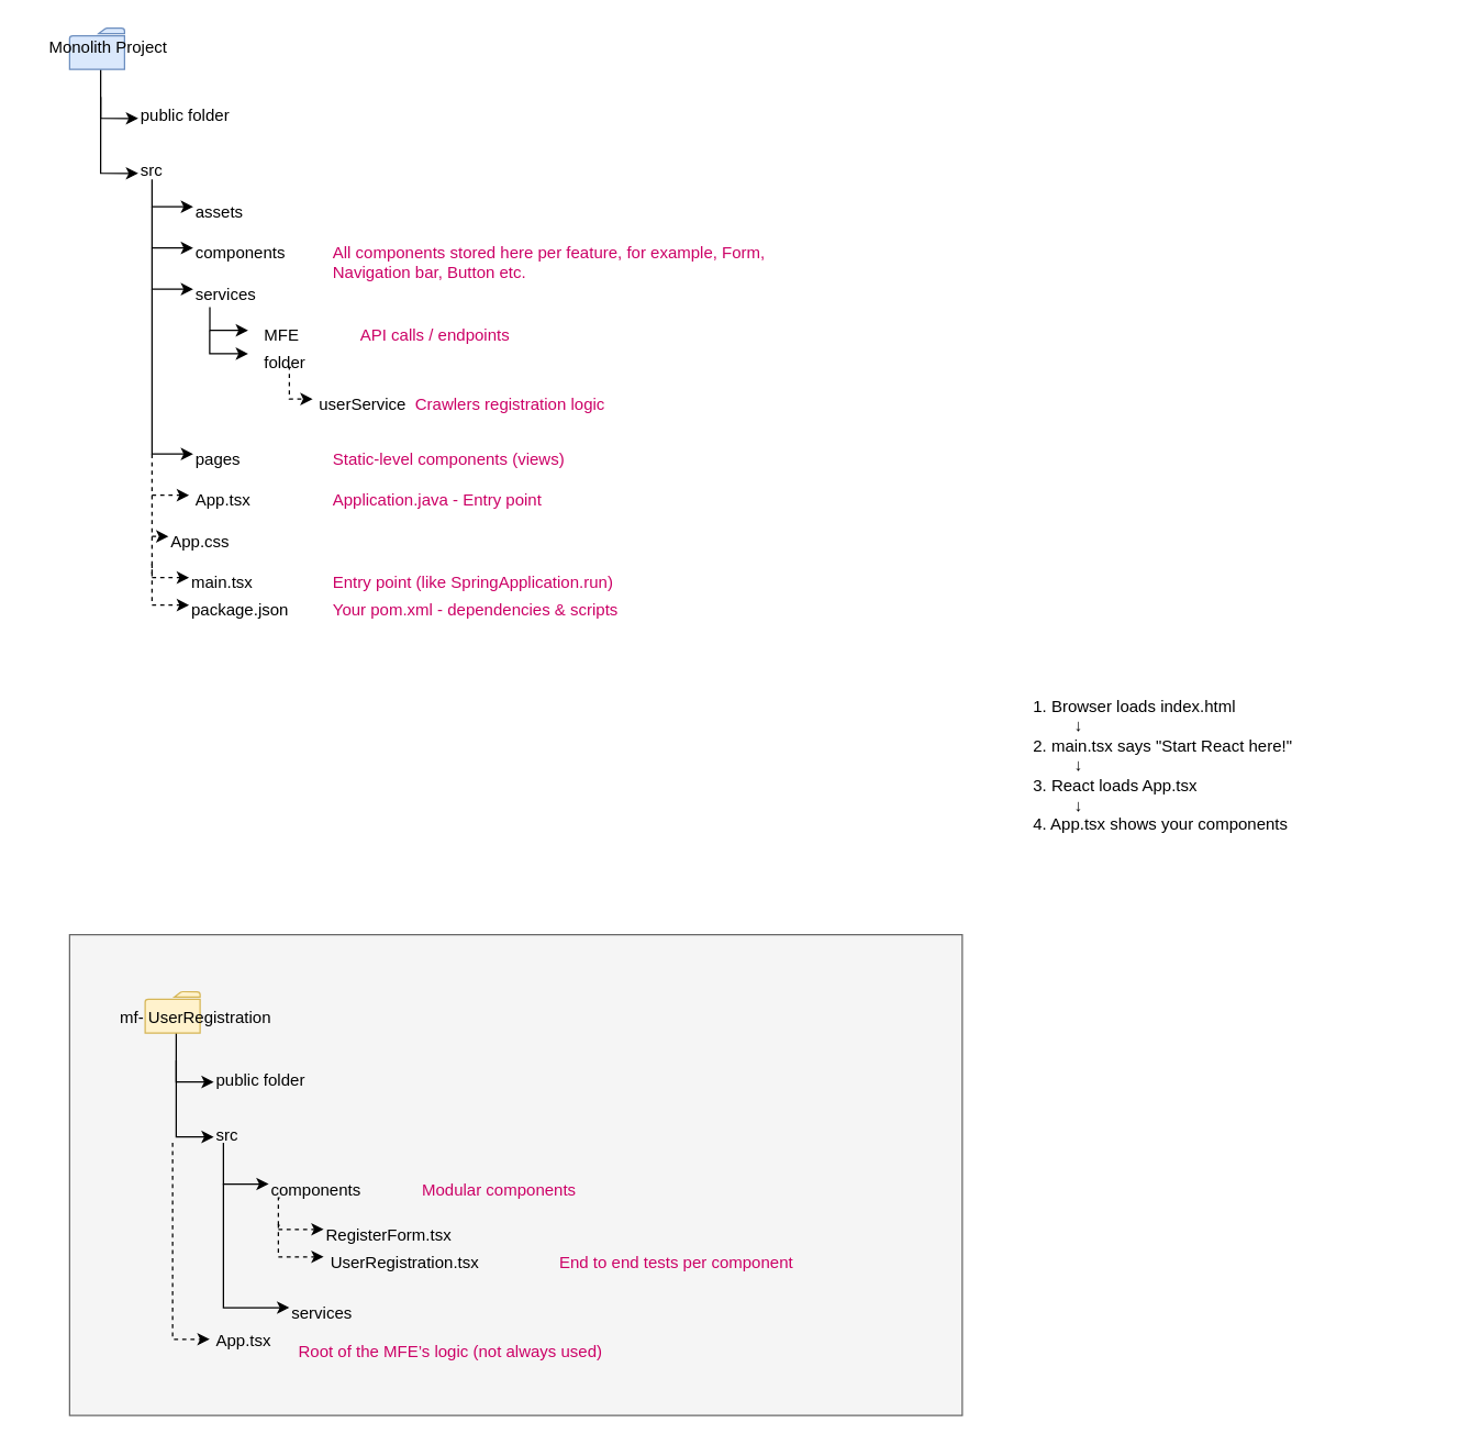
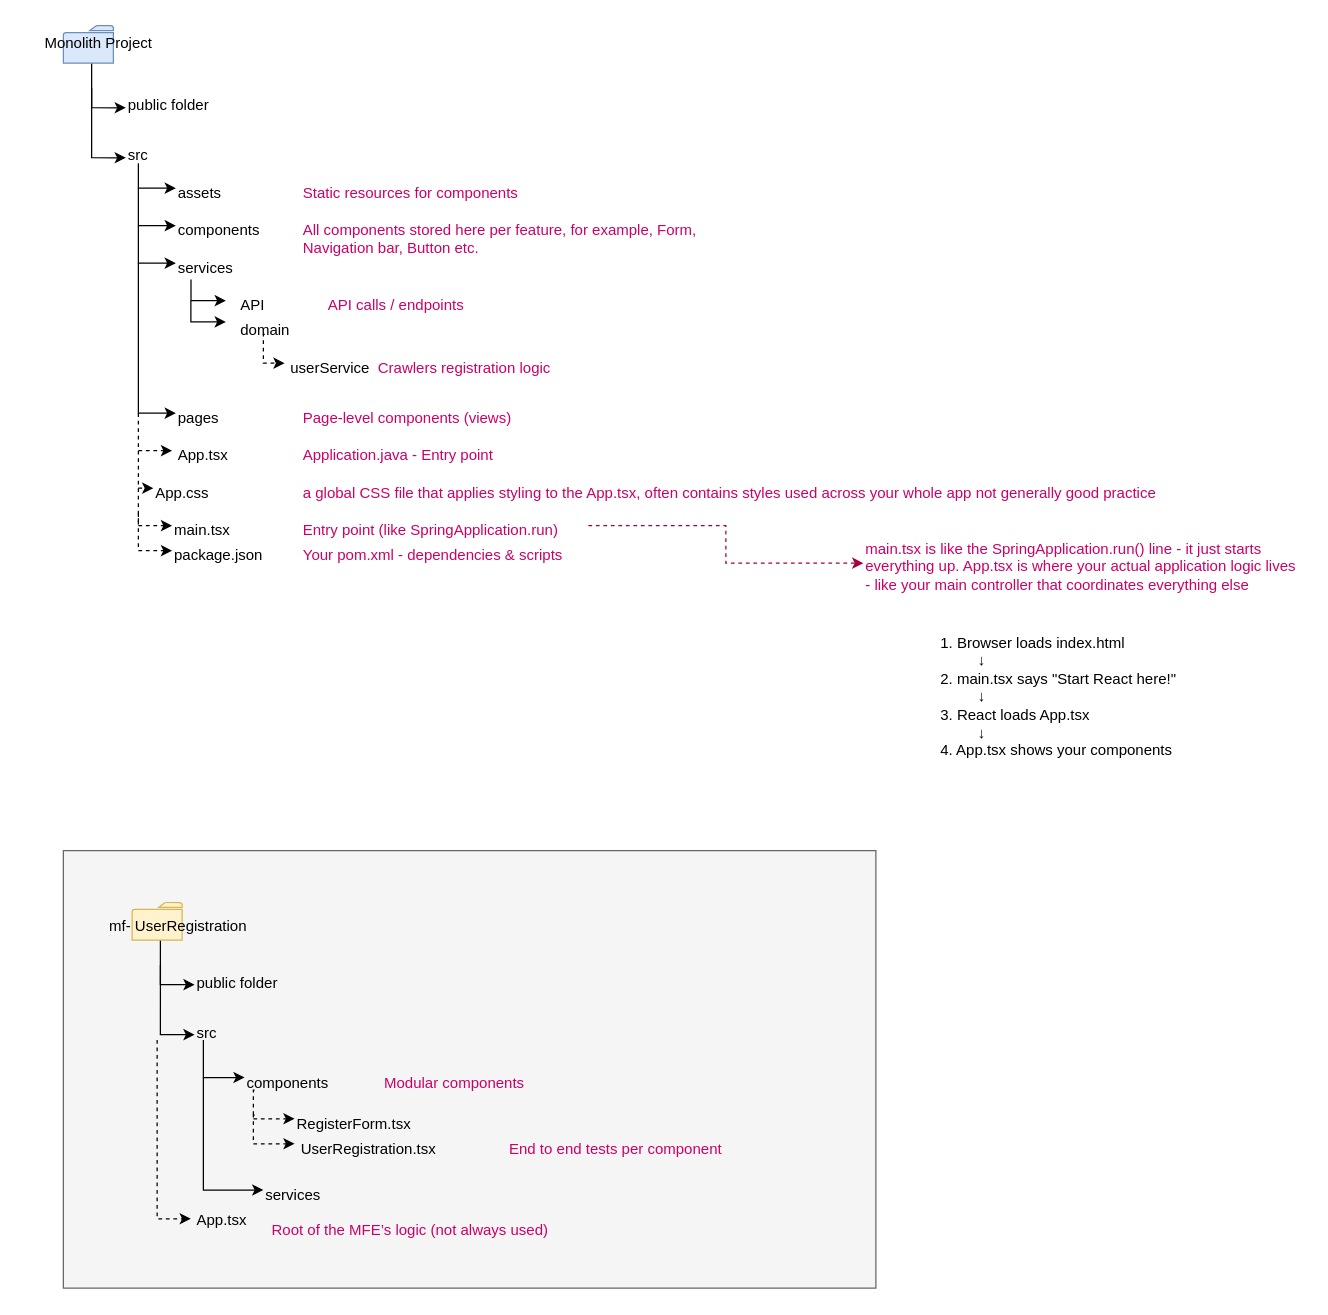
+ <mxCell id="25" value="Static resources for components" style="text;whiteSpace=wrap;fillColor=none;fontColor=#CC0066;" vertex="1" parent="1"><mxGeometry x="240" y="140" width="190" height="20" as="geometry" /></mxCell>
- <mxCell id="33" value="MFE" style="text;whiteSpace=wrap;" vertex="1" parent="1"><mxGeometry x="190" y="230" width="70" height="20" as="geometry" /></mxCell>
+ <mxCell id="33" value="API" style="text;whiteSpace=wrap;" vertex="1" parent="1"><mxGeometry x="190" y="230" width="70" height="20" as="geometry" /></mxCell>
- <mxCell id="35" value="folder" style="text;whiteSpace=wrap;" vertex="1" parent="1"><mxGeometry x="190" y="250" width="70" height="20" as="geometry" /></mxCell>
+ <mxCell id="35" value="domain" style="text;whiteSpace=wrap;" vertex="1" parent="1"><mxGeometry x="190" y="250" width="70" height="20" as="geometry" /></mxCell>
- <mxCell id="31" value="Static-level components (views)" style="text;whiteSpace=wrap;fillColor=none;fontColor=#CC0066;" vertex="1" parent="1"><mxGeometry x="240" y="320" width="400" height="20" as="geometry" /></mxCell>
+ <mxCell id="31" value="Page-level components (views)" style="text;whiteSpace=wrap;fillColor=none;fontColor=#CC0066;" vertex="1" parent="1"><mxGeometry x="240" y="320" width="400" height="20" as="geometry" /></mxCell>
+ <mxCell id="60" value="a global CSS file that applies styling to the App.tsx, often contains styles used across your whole app not generally good practice" style="text;whiteSpace=wrap;fillColor=none;fontColor=#CC0066;" vertex="1" parent="1"><mxGeometry x="240" y="380" width="730" height="20" as="geometry" /></mxCell>
+ <mxCell id="32" style="edgeStyle=orthogonalEdgeStyle;rounded=0;orthogonalLoop=1;jettySize=auto;html=1;fillColor=#d80073;strokeColor=#A50040;dashed=1;" edge="1" parent="1" source="26" target="24"><mxGeometry relative="1" as="geometry"><mxPoint x="670" y="450" as="targetPoint" /></mxGeometry></mxCell>
+ <mxCell id="24" value="main.tsx is like the SpringApplication.run() line - it just starts everything up. App.tsx is where your actual application logic lives - like your main controller that coordinates everything else" style="text;whiteSpace=wrap;fontColor=#CC0066;" vertex="1" parent="1"><mxGeometry x="690" y="425" width="350" height="50" as="geometry" /></mxCell>
